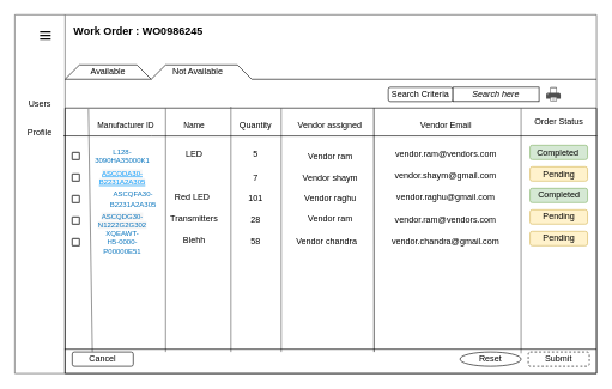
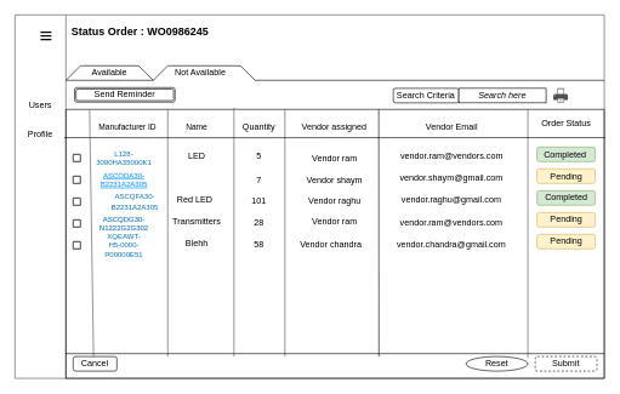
- <mxCell id="11" value="&amp;nbsp;Work Order : WO0986245" style="text;html=1;align=center;verticalAlign=middle;whiteSpace=wrap;rounded=0;fontStyle=1;fontSize=15;" parent="2" vertex="1"><mxGeometry x="50" y="8" width="240" height="30" as="geometry" /></mxCell>
+ <mxCell id="11" value="&amp;nbsp;Status Order : WO0986245" style="text;html=1;align=center;verticalAlign=middle;whiteSpace=wrap;rounded=0;fontStyle=1;fontSize=15;" parent="2" vertex="1"><mxGeometry x="50" y="8" width="240" height="30" as="geometry" /></mxCell>
+ <mxCell id="70" value="Send Reminder" style="shape=ext;double=1;rounded=1;whiteSpace=wrap;html=1;" vertex="1" parent="1"><mxGeometry x="102" y="120" width="138" height="20" as="geometry" /></mxCell>
- <mxCell id="49" value="Cancel" style="rounded=1;whiteSpace=wrap;html=1;" vertex="1" parent="12"><mxGeometry x="10" y="340" width="85" height="20" as="geometry" /></mxCell>
+ <mxCell id="49" value="Cancel" style="rounded=1;whiteSpace=wrap;html=1;" vertex="1" parent="12"><mxGeometry x="10" y="340" width="60" height="20" as="geometry" /></mxCell>
